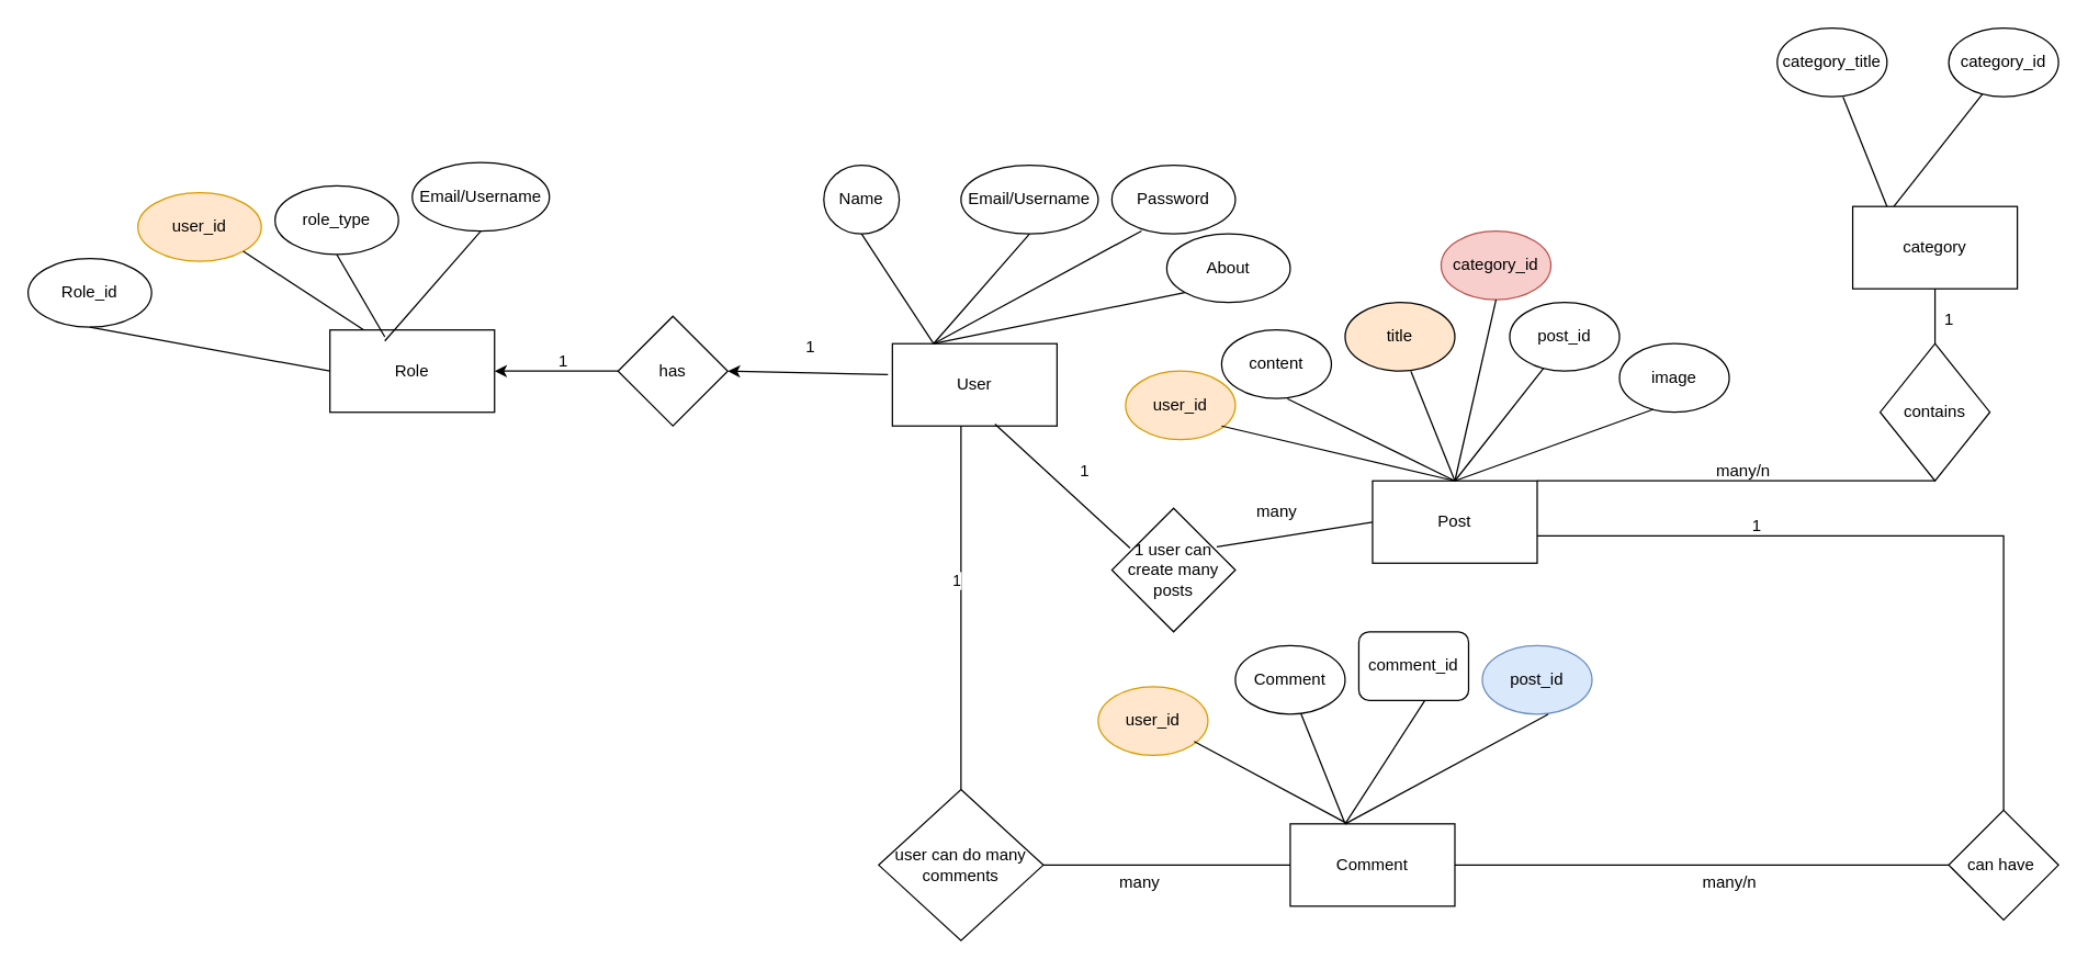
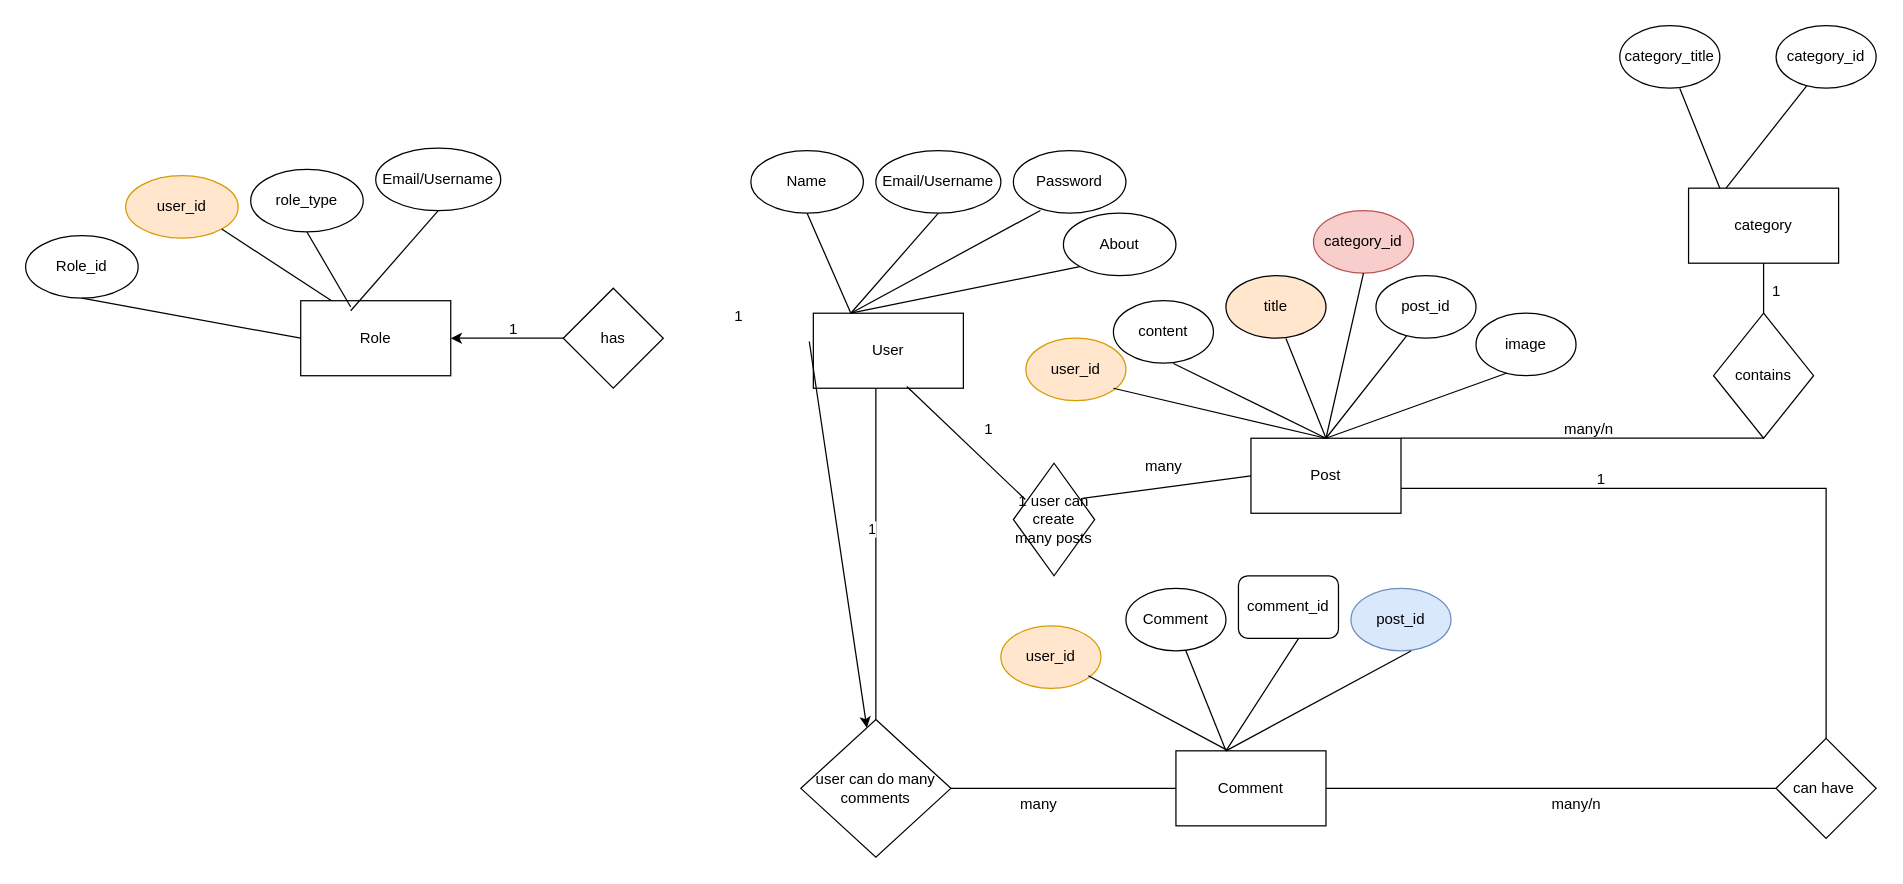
- <mxCell id="5" value="Name" style="ellipse;whiteSpace=wrap;html=1;" vertex="1" parent="1"><mxGeometry x="600" y="120" width="55" height="50" as="geometry" /></mxCell>
+ <mxCell id="5" value="Name" style="ellipse;whiteSpace=wrap;html=1;" vertex="1" parent="1"><mxGeometry x="600" y="120" width="90" height="50" as="geometry" /></mxCell>
- <mxCell id="67" value="" style="endArrow=classic;html=1;rounded=0;entryX=1;entryY=0.5;entryDx=0;entryDy=0;exitX=-0.027;exitY=0.377;exitDx=0;exitDy=0;exitPerimeter=0;" edge="1" parent="1" source="2" target="66"><mxGeometry width="50" height="50" relative="1" as="geometry"><mxPoint x="490" y="310" as="sourcePoint" /><mxPoint x="540" y="260" as="targetPoint" /></mxGeometry></mxCell>
+ <mxCell id="67" value="" style="endArrow=classic;html=1;rounded=0;exitX=-0.027;exitY=0.377;exitDx=0;exitDy=0;exitPerimeter=0;" edge="1" parent="1" source="2" target="38"><mxGeometry width="50" height="50" relative="1" as="geometry"><mxPoint x="490" y="310" as="sourcePoint" /><mxPoint x="540" y="260" as="targetPoint" /></mxGeometry></mxCell>
- <mxCell id="24" value="1 user can create many posts" style="rhombus;whiteSpace=wrap;html=1;" vertex="1" parent="1"><mxGeometry x="810" y="370" width="90" height="90" as="geometry" /></mxCell>
+ <mxCell id="24" value="1 user can create many posts" style="rhombus;whiteSpace=wrap;html=1;" vertex="1" parent="1"><mxGeometry x="810" y="370" width="65" height="90" as="geometry" /></mxCell>
